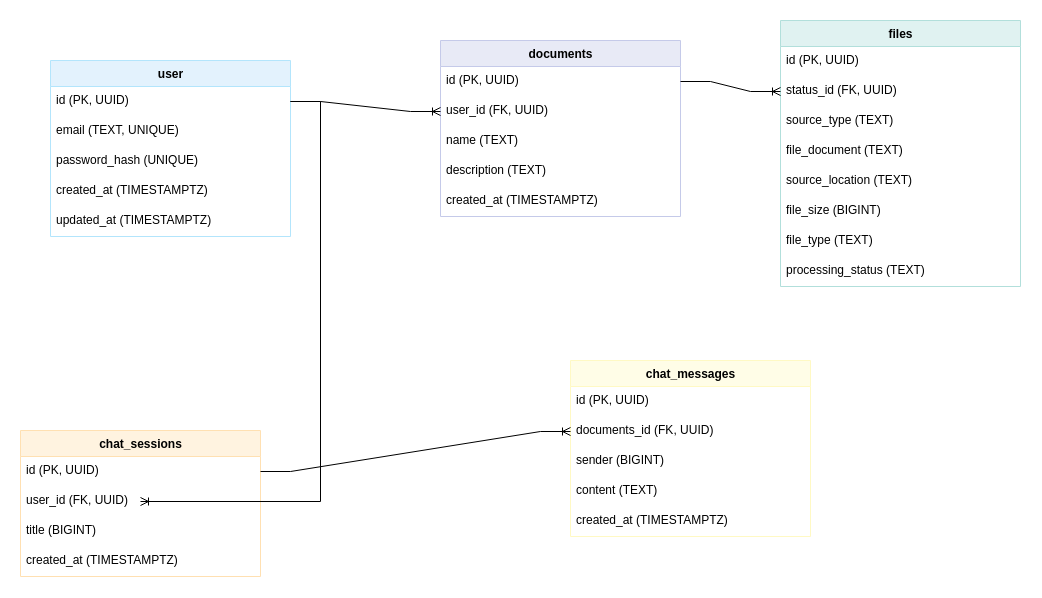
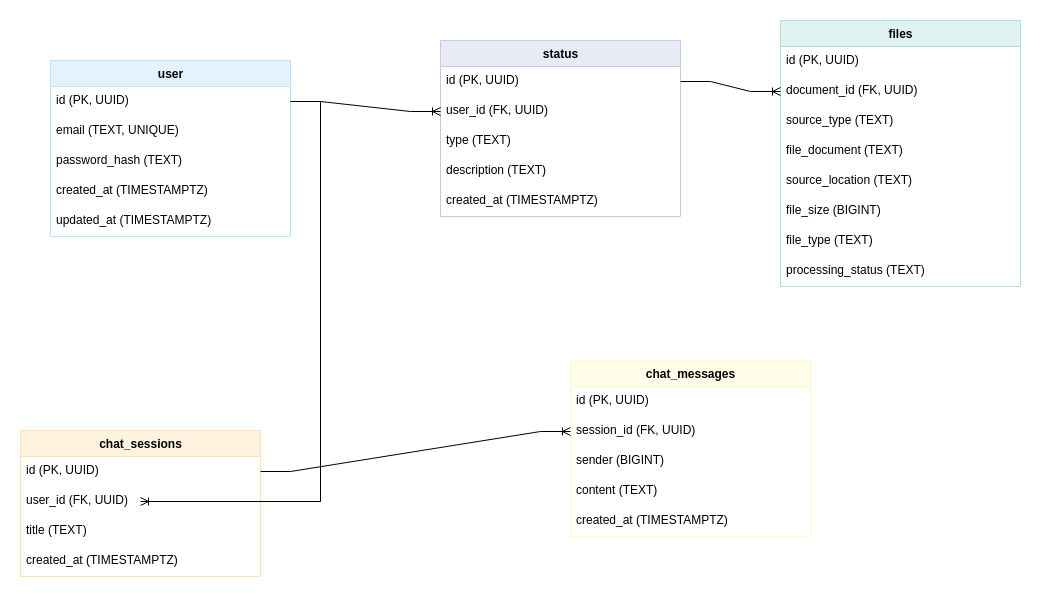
- <mxCell id="8" value="documents" style="swimlane;fontStyle=1;align=center;verticalAlign=top;childLayout=stackLayout;horizontal=1;startSize=26;horizontalStack=0;resizeParent=1;resizeParentMax=0;resizeLast=0;collapsible=1;marginBottom=0;html=1;fillColor=#e8eaf6;strokeColor=#c5cae9;" parent="1" vertex="1"><mxGeometry x="440" y="40" width="240" height="176" as="geometry" /></mxCell>
+ <mxCell id="8" value="status" style="swimlane;fontStyle=1;align=center;verticalAlign=top;childLayout=stackLayout;horizontal=1;startSize=26;horizontalStack=0;resizeParent=1;resizeParentMax=0;resizeLast=0;collapsible=1;marginBottom=0;html=1;fillColor=#e8eaf6;strokeColor=#c5cae9;" parent="1" vertex="1"><mxGeometry x="440" y="40" width="240" height="176" as="geometry" /></mxCell>
- <mxCell id="16" value="status_id (FK, UUID)" style="text;strokeColor=none;fillColor=none;align=left;verticalAlign=top;spacingLeft=4;spacingRight=4;overflow=hidden;rotatable=0;points=[[0,0.5],[1,0.5]];portConstraint=eastwest;html=1;" parent="14" vertex="1"><mxGeometry y="56" width="240" height="30" as="geometry" /></mxCell>
+ <mxCell id="16" value="document_id (FK, UUID)" style="text;strokeColor=none;fillColor=none;align=left;verticalAlign=top;spacingLeft=4;spacingRight=4;overflow=hidden;rotatable=0;points=[[0,0.5],[1,0.5]];portConstraint=eastwest;html=1;" parent="14" vertex="1"><mxGeometry y="56" width="240" height="30" as="geometry" /></mxCell>
- <mxCell id="11" value="name (TEXT)" style="text;strokeColor=none;fillColor=none;align=left;verticalAlign=top;spacingLeft=4;spacingRight=4;overflow=hidden;rotatable=0;points=[[0,0.5],[1,0.5]];portConstraint=eastwest;html=1;" parent="8" vertex="1"><mxGeometry y="86" width="240" height="30" as="geometry" /></mxCell>
+ <mxCell id="11" value="type (TEXT)" style="text;strokeColor=none;fillColor=none;align=left;verticalAlign=top;spacingLeft=4;spacingRight=4;overflow=hidden;rotatable=0;points=[[0,0.5],[1,0.5]];portConstraint=eastwest;html=1;" parent="8" vertex="1"><mxGeometry y="86" width="240" height="30" as="geometry" /></mxCell>
- <mxCell id="5" value="password_hash (UNIQUE)" style="text;strokeColor=none;fillColor=none;align=left;verticalAlign=top;spacingLeft=4;spacingRight=4;overflow=hidden;rotatable=0;points=[[0,0.5],[1,0.5]];portConstraint=eastwest;html=1;" parent="2" vertex="1"><mxGeometry y="86" width="240" height="30" as="geometry" /></mxCell>
+ <mxCell id="5" value="password_hash (TEXT)" style="text;strokeColor=none;fillColor=none;align=left;verticalAlign=top;spacingLeft=4;spacingRight=4;overflow=hidden;rotatable=0;points=[[0,0.5],[1,0.5]];portConstraint=eastwest;html=1;" parent="2" vertex="1"><mxGeometry y="86" width="240" height="30" as="geometry" /></mxCell>
- <mxCell id="32" value="documents_id (FK, UUID)" style="text;strokeColor=none;fillColor=none;align=left;verticalAlign=top;spacingLeft=4;spacingRight=4;overflow=hidden;rotatable=0;points=[[0,0.5],[1,0.5]];portConstraint=eastwest;html=1;" parent="30" vertex="1"><mxGeometry y="56" width="240" height="30" as="geometry" /></mxCell>
+ <mxCell id="32" value="session_id (FK, UUID)" style="text;strokeColor=none;fillColor=none;align=left;verticalAlign=top;spacingLeft=4;spacingRight=4;overflow=hidden;rotatable=0;points=[[0,0.5],[1,0.5]];portConstraint=eastwest;html=1;" parent="30" vertex="1"><mxGeometry y="56" width="240" height="30" as="geometry" /></mxCell>
- <mxCell id="28" value="title (BIGINT)" style="text;strokeColor=none;fillColor=none;align=left;verticalAlign=top;spacingLeft=4;spacingRight=4;overflow=hidden;rotatable=0;points=[[0,0.5],[1,0.5]];portConstraint=eastwest;html=1;" parent="25" vertex="1"><mxGeometry y="86" width="240" height="30" as="geometry" /></mxCell>
+ <mxCell id="28" value="title (TEXT)" style="text;strokeColor=none;fillColor=none;align=left;verticalAlign=top;spacingLeft=4;spacingRight=4;overflow=hidden;rotatable=0;points=[[0,0.5],[1,0.5]];portConstraint=eastwest;html=1;" parent="25" vertex="1"><mxGeometry y="86" width="240" height="30" as="geometry" /></mxCell>
